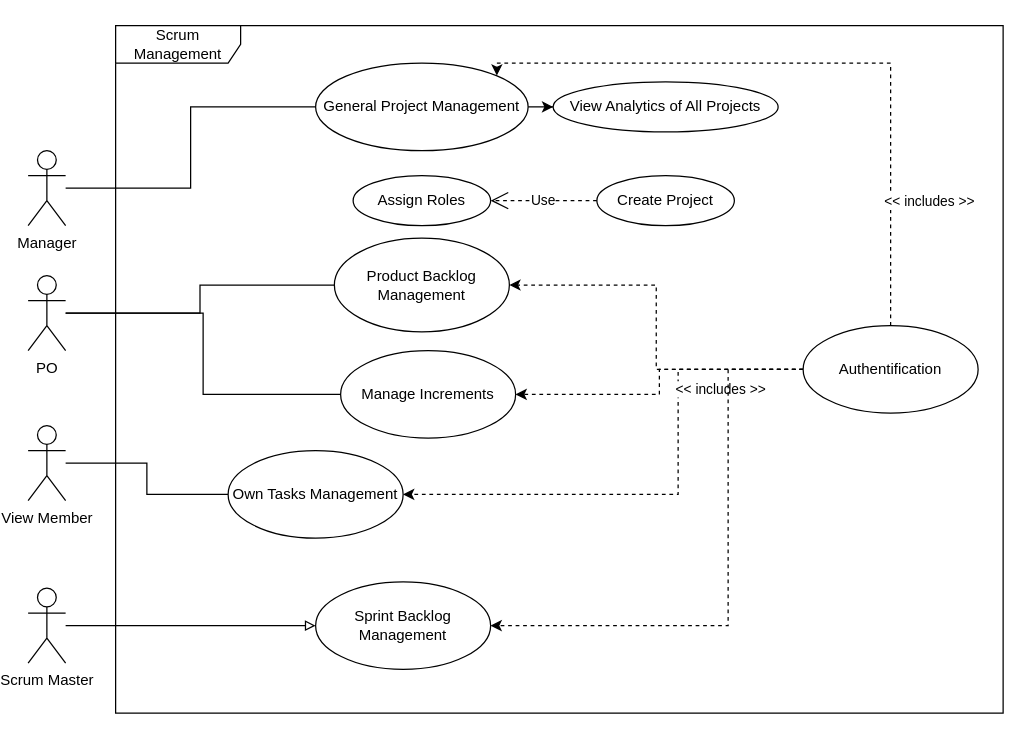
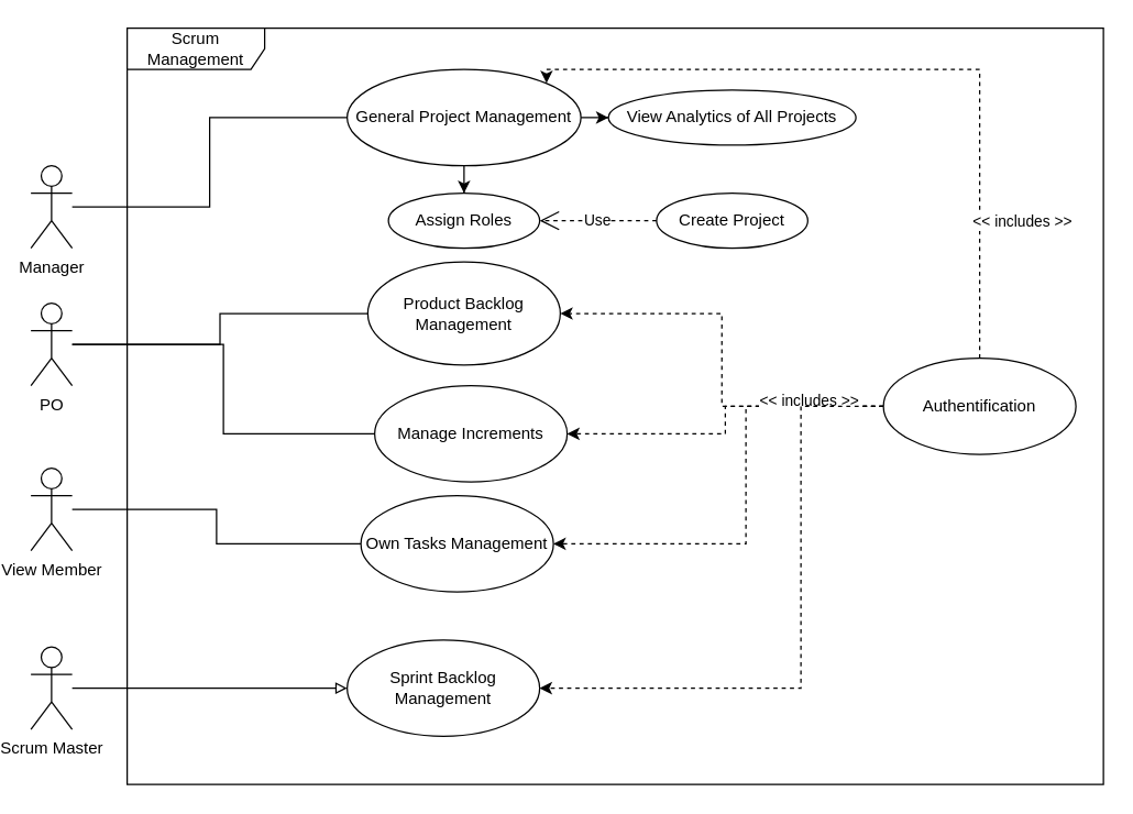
+ <mxCell id="12" style="edgeStyle=orthogonalEdgeStyle;rounded=0;orthogonalLoop=1;jettySize=auto;html=1;endArrow=classic;endFill=1;" edge="1" parent="1" source="14" target="16"><mxGeometry relative="1" as="geometry" /></mxCell>
- <mxCell id="21" value="Own Tasks Management" style="ellipse;whiteSpace=wrap;html=1;" vertex="1" parent="1"><mxGeometry x="180" y="360" width="140" height="70" as="geometry" /></mxCell>
+ <mxCell id="21" value="Own Tasks Management" style="ellipse;whiteSpace=wrap;html=1;" vertex="1" parent="1"><mxGeometry x="260" y="360" width="140" height="70" as="geometry" /></mxCell>
